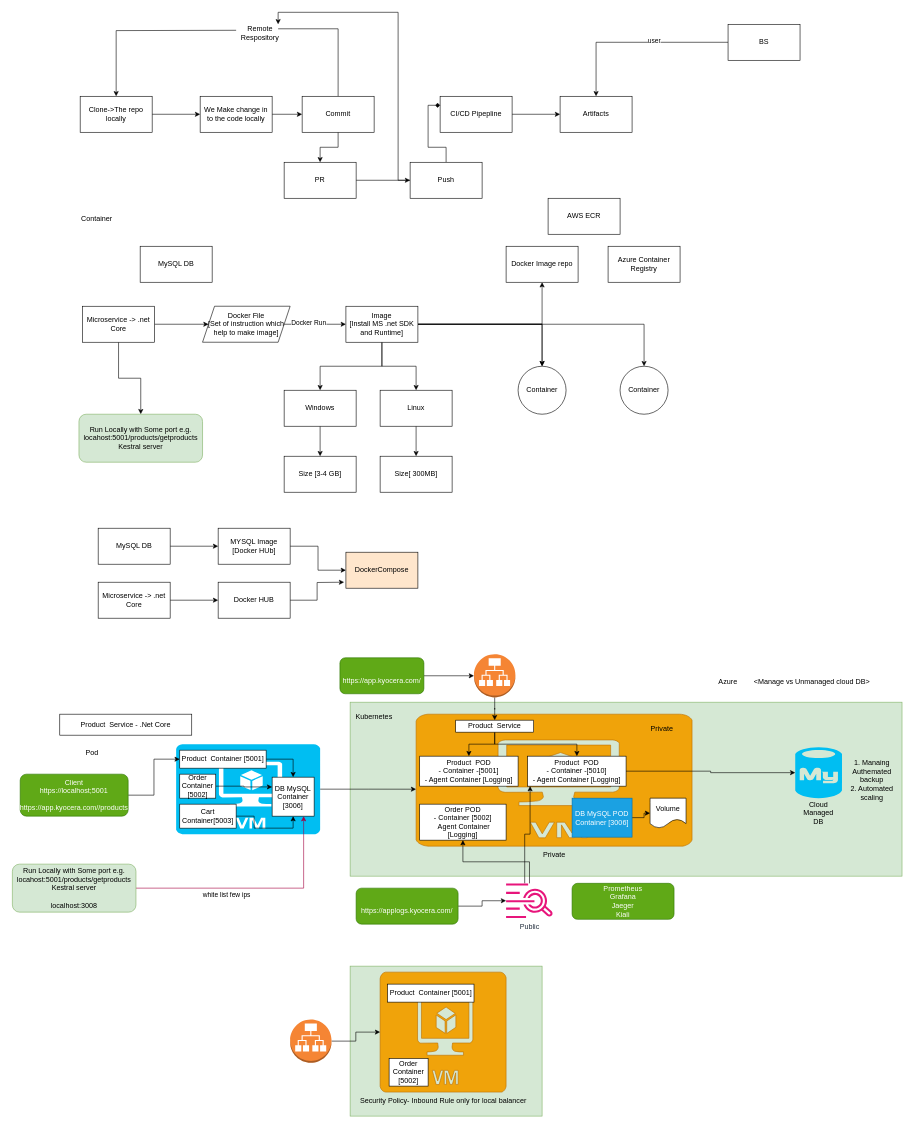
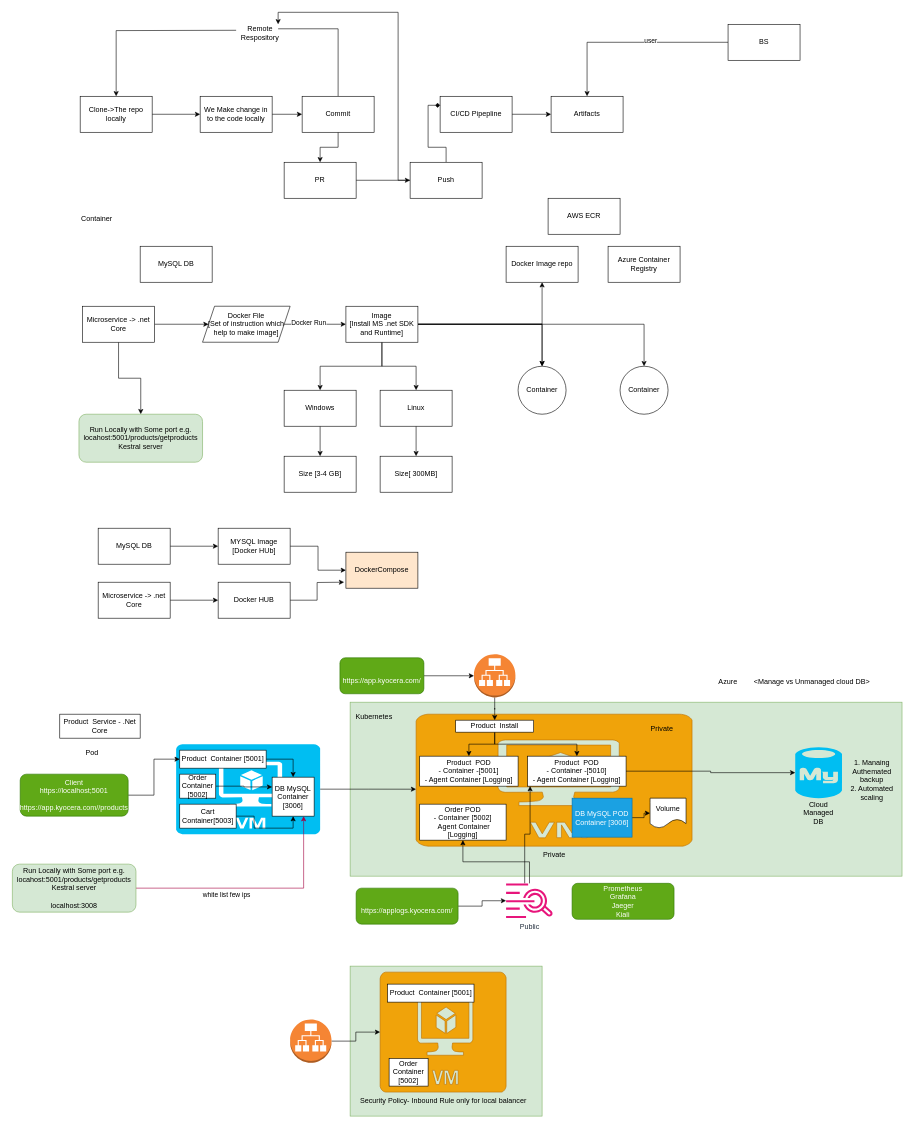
- <mxCell id="24" value="Artifacts" style="whiteSpace=wrap;html=1;" parent="1" vertex="1"><mxGeometry x="933" y="160" width="120" height="60" as="geometry" /></mxCell>
+ <mxCell id="24" value="Artifacts" style="whiteSpace=wrap;html=1;" parent="1" vertex="1"><mxGeometry x="918" y="160" width="120" height="60" as="geometry" /></mxCell>
- <mxCell id="12" value="Product&amp;nbsp; Service - .Net Core" style="rounded=0;whiteSpace=wrap;html=1;" parent="1" vertex="1"><mxGeometry x="99" y="1190" width="220" height="35" as="geometry" /></mxCell>
+ <mxCell id="12" value="Product&amp;nbsp; Service - .Net Core" style="rounded=0;whiteSpace=wrap;html=1;" parent="1" vertex="1"><mxGeometry x="99" y="1190" width="134" height="40" as="geometry" /></mxCell>
- <mxCell id="86" value="Product&amp;nbsp; Service" style="rounded=0;whiteSpace=wrap;html=1;" parent="1" vertex="1"><mxGeometry x="759" y="1200" width="130" height="20" as="geometry" /></mxCell>
+ <mxCell id="86" value="Product&amp;nbsp; Install" style="rounded=0;whiteSpace=wrap;html=1;" parent="1" vertex="1"><mxGeometry x="759" y="1200" width="130" height="20" as="geometry" /></mxCell>
